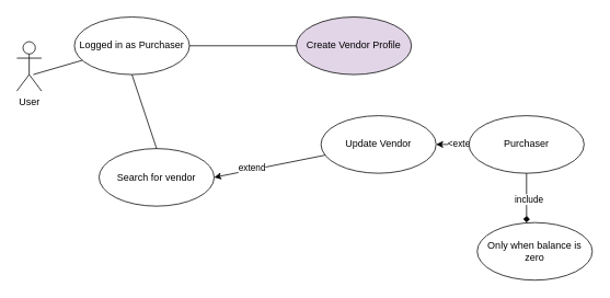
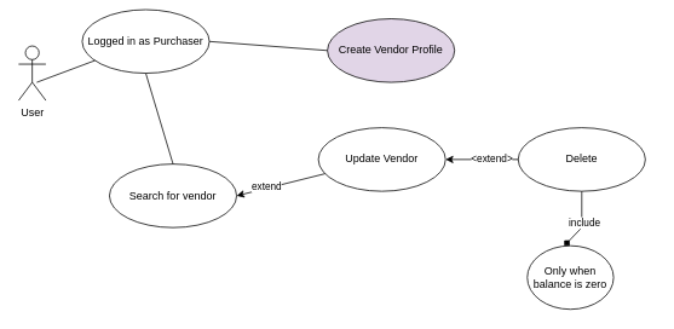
- <mxCell id="2" value="Logged in as Purchaser&lt;br&gt;" style="ellipse;whiteSpace=wrap;html=1;" vertex="1" parent="1"><mxGeometry x="90" y="20" width="140" height="70" as="geometry" /></mxCell>
+ <mxCell id="2" value="Logged in as Purchaser&lt;br&gt;" style="ellipse;whiteSpace=wrap;html=1;" vertex="1" parent="1"><mxGeometry x="90" y="10" width="140" height="70" as="geometry" /></mxCell>
- <mxCell id="4" value="Update Vendor" style="ellipse;whiteSpace=wrap;html=1;" vertex="1" parent="1"><mxGeometry x="390" y="140" width="140" height="70" as="geometry" /></mxCell>
+ <mxCell id="4" value="Update Vendor" style="ellipse;whiteSpace=wrap;html=1;" vertex="1" parent="1"><mxGeometry x="350" y="140" width="140" height="70" as="geometry" /></mxCell>
- <mxCell id="8" value="Purchaser" style="ellipse;whiteSpace=wrap;html=1;" vertex="1" parent="1"><mxGeometry x="570" y="140" width="140" height="70" as="geometry" /></mxCell>
+ <mxCell id="8" value="Delete" style="ellipse;whiteSpace=wrap;html=1;" vertex="1" parent="1"><mxGeometry x="570" y="140" width="140" height="70" as="geometry" /></mxCell>
- <mxCell id="11" value="Only when balance is zero" style="ellipse;whiteSpace=wrap;html=1;" vertex="1" parent="1"><mxGeometry x="580" y="270" width="140" height="70" as="geometry" /></mxCell>
+ <mxCell id="11" value="Only when balance is zero" style="ellipse;whiteSpace=wrap;html=1;" vertex="1" parent="1"><mxGeometry x="580" y="270" width="95" height="70" as="geometry" /></mxCell>
